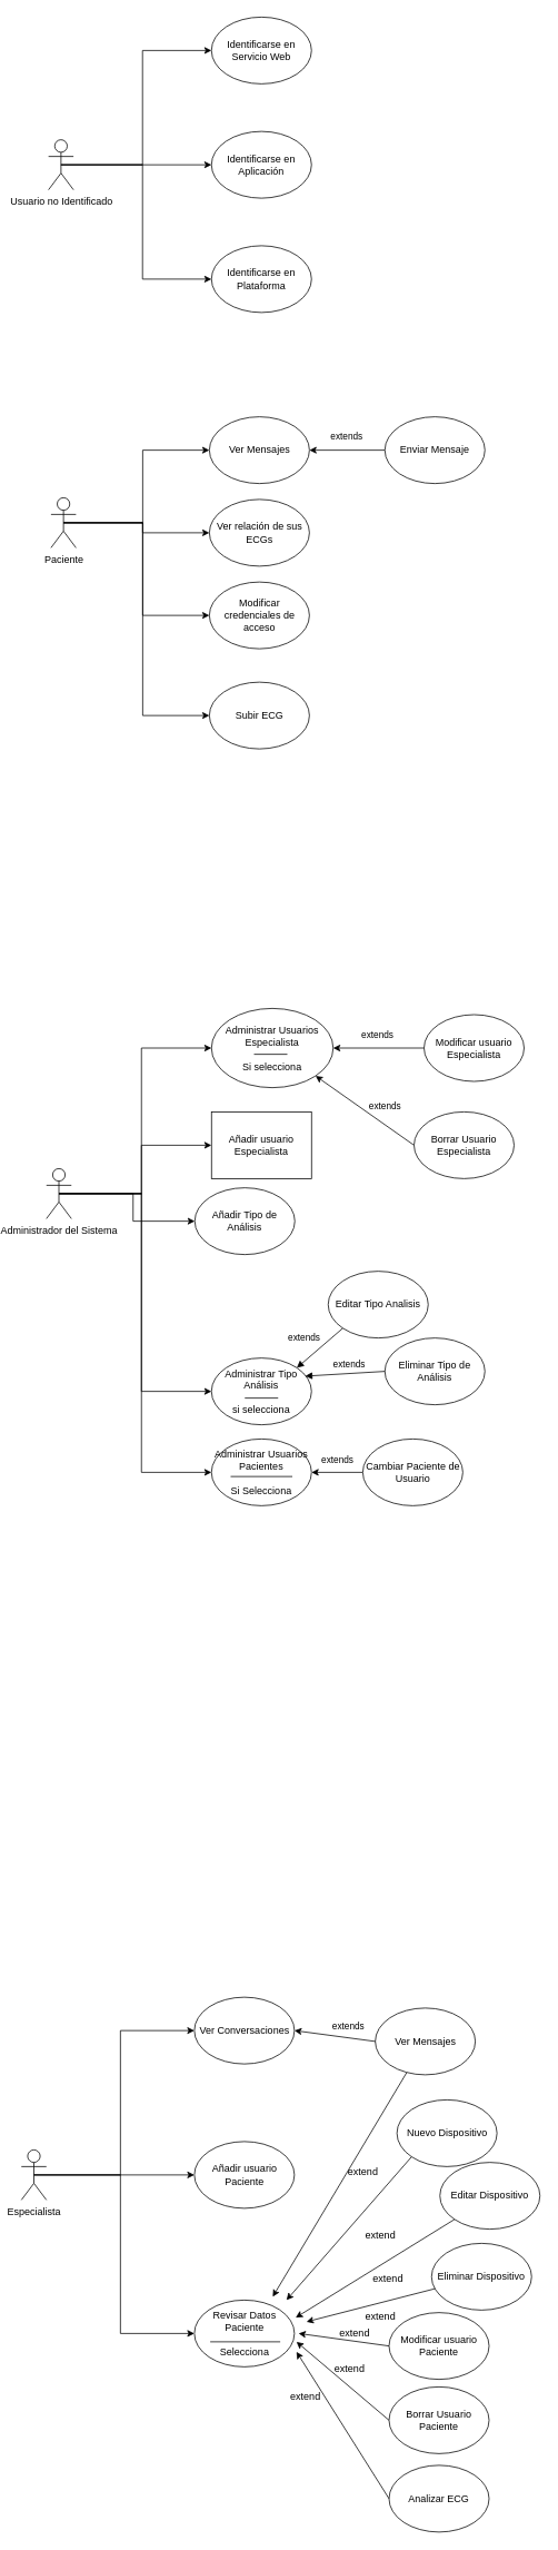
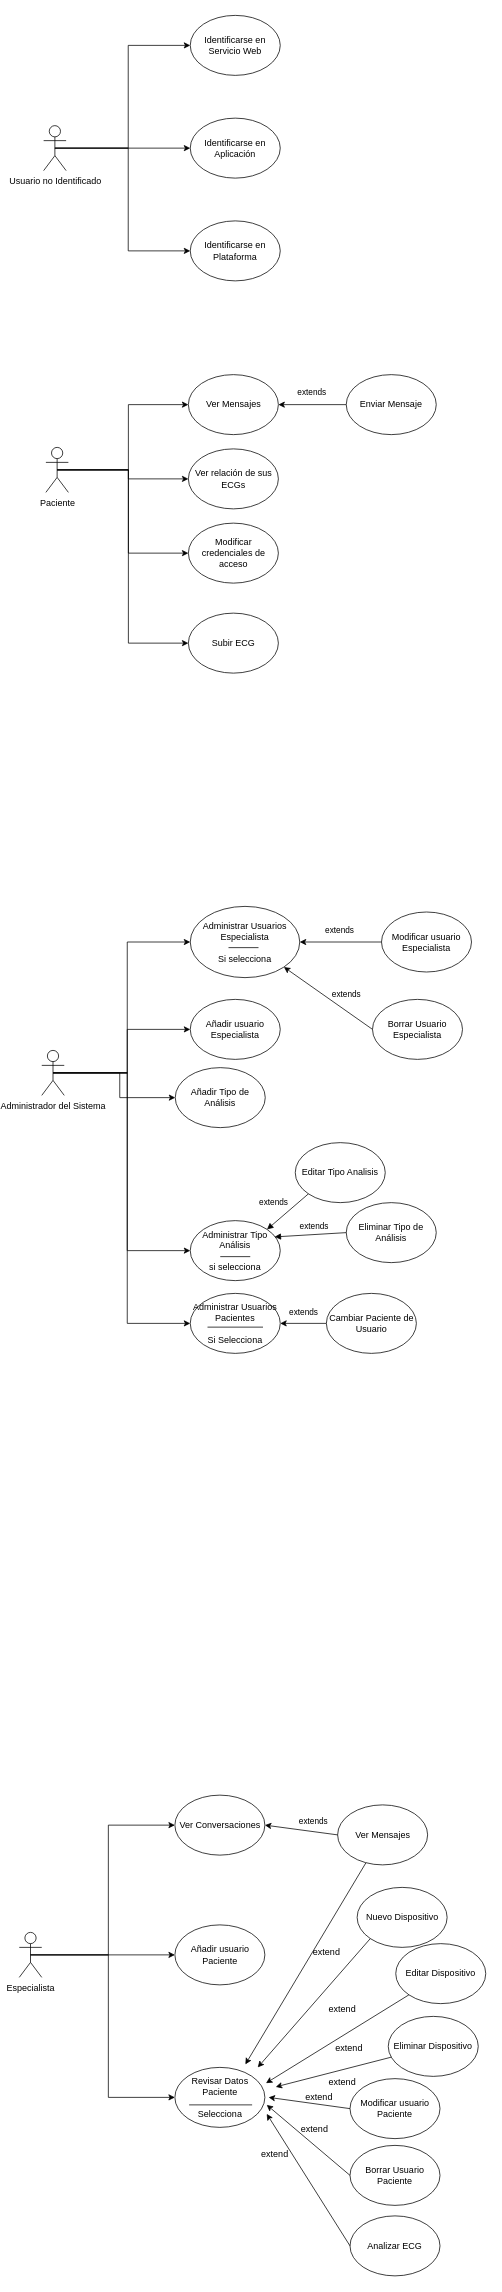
- <mxCell id="16" value="Añadir usuario Especialista" style="whiteSpace=wrap;html=1;rounded=0;" parent="1" vertex="1"><mxGeometry x="248" y="1332" width="120" height="80" as="geometry" /></mxCell>
+ <mxCell id="16" value="Añadir usuario Especialista" style="ellipse;whiteSpace=wrap;html=1;" parent="1" vertex="1"><mxGeometry x="248" y="1332" width="120" height="80" as="geometry" /></mxCell>
